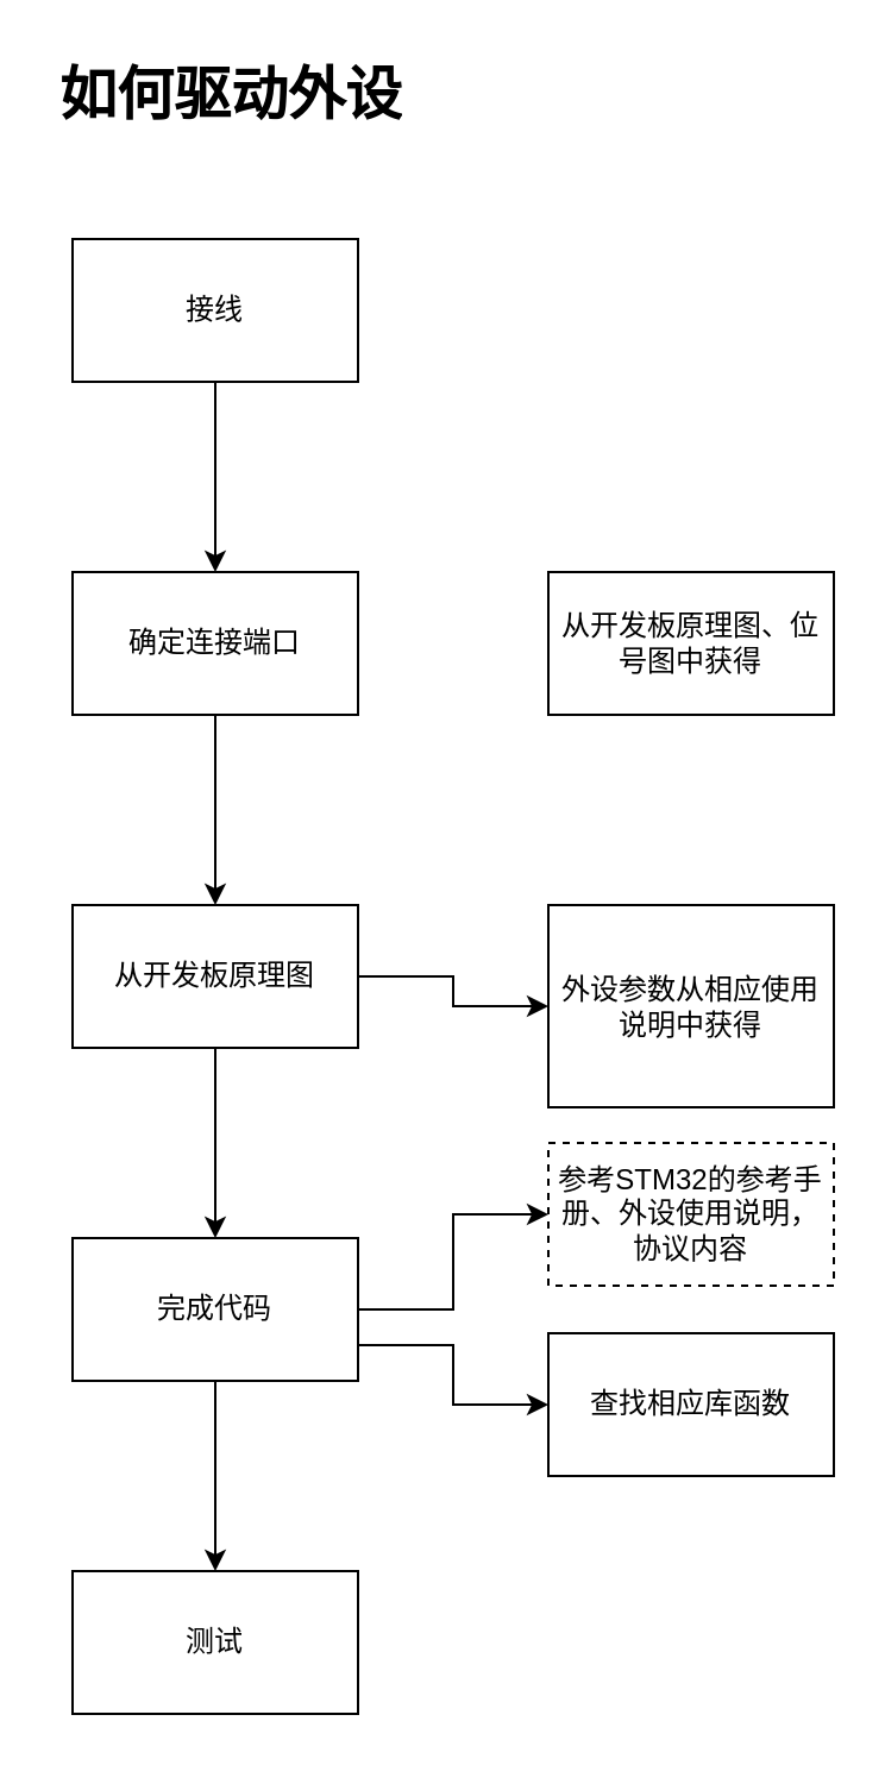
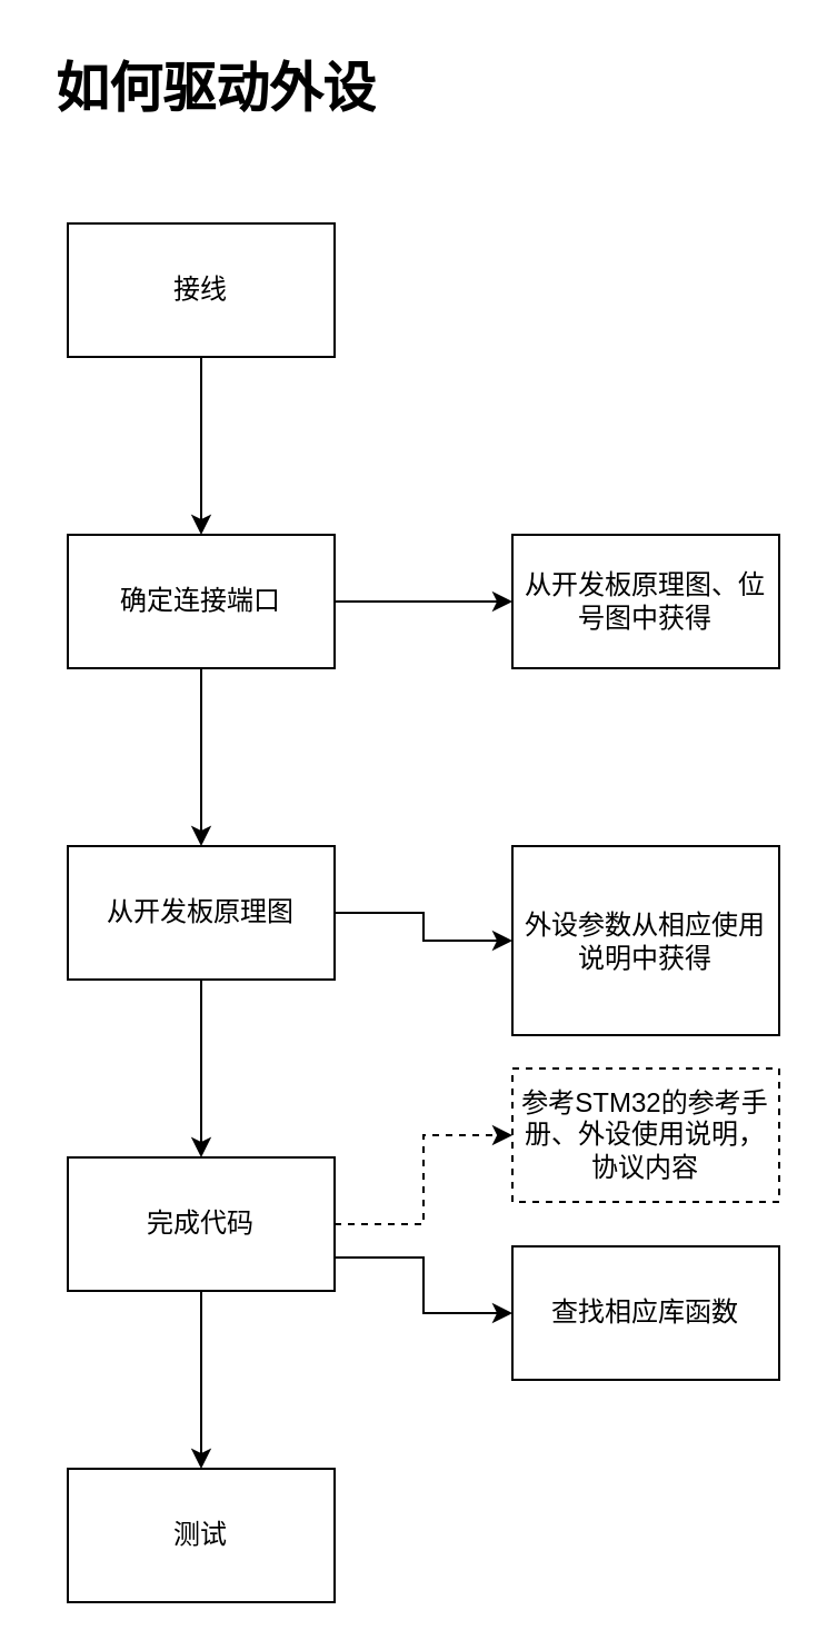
+ <mxCell id="5" value="" style="edgeStyle=orthogonalEdgeStyle;rounded=0;orthogonalLoop=1;jettySize=auto;html=1;" edge="1" parent="1" source="7" target="8"><mxGeometry relative="1" as="geometry" /></mxCell>
- <mxCell id="13" value="" style="edgeStyle=orthogonalEdgeStyle;rounded=0;orthogonalLoop=1;jettySize=auto;html=1;" edge="1" parent="1" source="16" target="17"><mxGeometry relative="1" as="geometry" /></mxCell>
+ <mxCell id="13" value="" style="edgeStyle=orthogonalEdgeStyle;rounded=0;orthogonalLoop=1;jettySize=auto;html=1;dashed=1;" edge="1" parent="1" source="16" target="17"><mxGeometry relative="1" as="geometry" /></mxCell>
